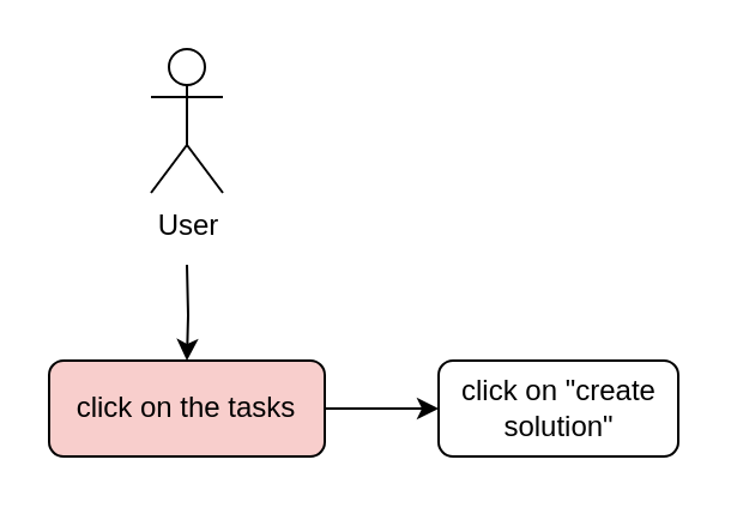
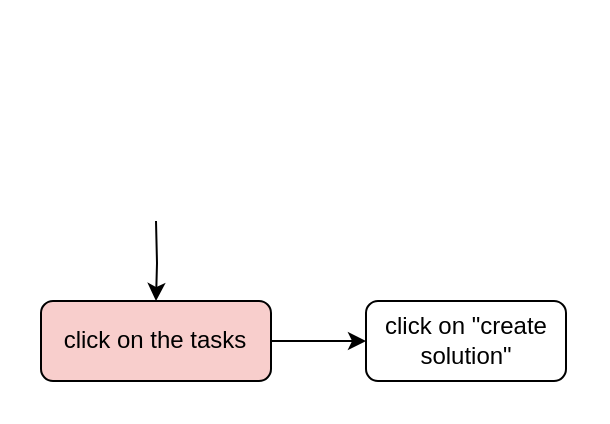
- <mxCell id="3" value="User" style="shape=umlActor;verticalLabelPosition=bottom;verticalAlign=top;html=1;outlineConnect=0;" vertex="1" parent="1"><mxGeometry x="62.5" y="20" width="30" height="60" as="geometry" /></mxCell>
